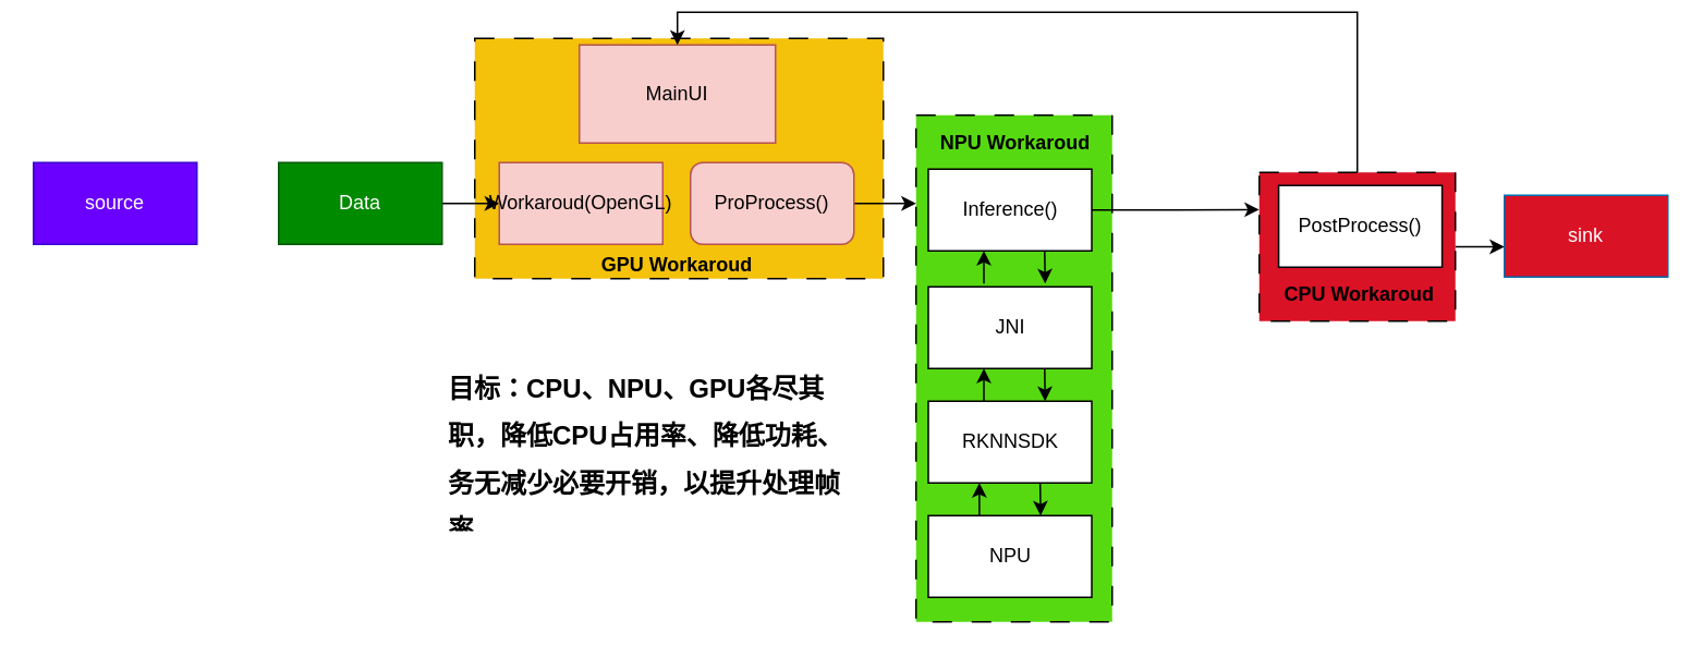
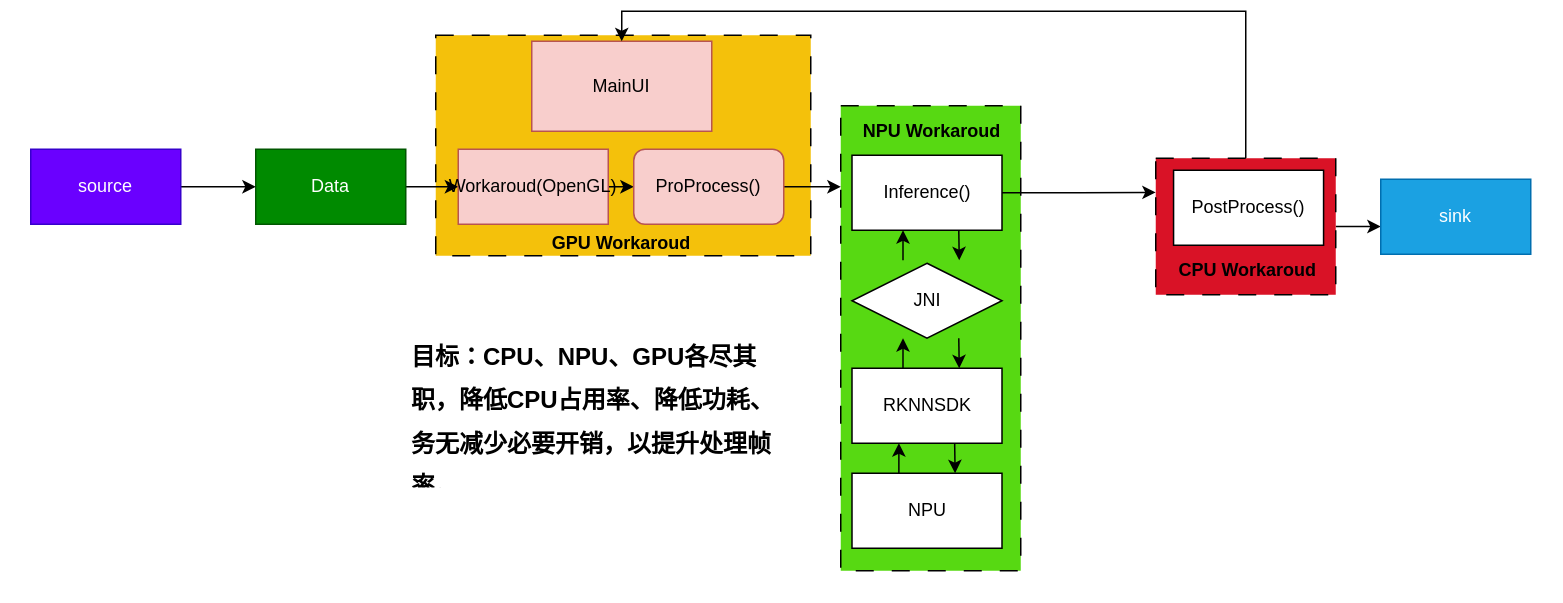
+ <mxCell id="33" style="edgeStyle=orthogonalEdgeStyle;rounded=0;orthogonalLoop=1;jettySize=auto;html=1;entryX=0;entryY=0.5;entryDx=0;entryDy=0;" edge="1" parent="1" source="34" target="26"><mxGeometry relative="1" as="geometry" /></mxCell>
+ <mxCell id="27" style="edgeStyle=orthogonalEdgeStyle;rounded=0;orthogonalLoop=1;jettySize=auto;html=1;exitX=1;exitY=0.5;exitDx=0;exitDy=0;entryX=0;entryY=0.5;entryDx=0;entryDy=0;" edge="1" parent="1" source="28" target="30"><mxGeometry relative="1" as="geometry" /></mxCell>
- <mxCell id="35" value="sink" style="rounded=0;whiteSpace=wrap;html=1;fillColor=#d91226;fontColor=#ffffff;strokeColor=#006EAF;" vertex="1" parent="1"><mxGeometry x="920" y="116" width="100" height="50" as="geometry" /></mxCell>
+ <mxCell id="35" value="sink" style="rounded=0;whiteSpace=wrap;html=1;fillColor=#1ba1e2;fontColor=#ffffff;strokeColor=#006EAF;" vertex="1" parent="1"><mxGeometry x="920" y="116" width="100" height="50" as="geometry" /></mxCell>
- <mxCell id="7" value="JNI" style="rounded=0;whiteSpace=wrap;html=1;" vertex="1" parent="1"><mxGeometry x="567.5" y="172" width="100" height="50" as="geometry" /></mxCell>
+ <mxCell id="7" value="JNI" style="rhombus;whiteSpace=wrap;html=1;" vertex="1" parent="1"><mxGeometry x="567.5" y="172" width="100" height="50" as="geometry" /></mxCell>
